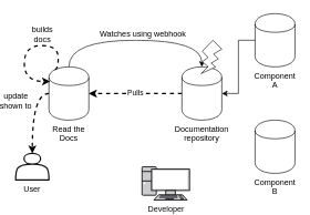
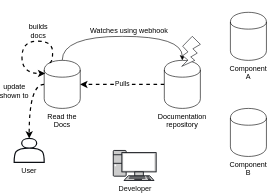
- <mxCell id="7" style="edgeStyle=orthogonalEdgeStyle;rounded=0;orthogonalLoop=1;jettySize=auto;html=1;exitX=0;exitY=0.5;exitDx=0;exitDy=0;" edge="1" parent="1" source="10" target="9"><mxGeometry relative="1" as="geometry" /></mxCell>
- <mxCell id="12" value="&lt;font color=&quot;#0D0D0D&quot;&gt;Developer&lt;/font&gt;" style="fontColor=#0066CC;verticalAlign=top;verticalLabelPosition=bottom;labelPosition=center;align=center;html=1;outlineConnect=0;fillColor=#CCCCCC;strokeColor=#0C0F14;gradientColor=none;gradientDirection=north;strokeWidth=2;shape=mxgraph.networks.pc;" vertex="1" parent="1"><mxGeometry x="210" y="250" width="71.43" height="50" as="geometry" /></mxCell>
+ <mxCell id="12" value="&lt;font color=&quot;#0D0D0D&quot;&gt;Developer&lt;/font&gt;" style="fontColor=#0066CC;verticalAlign=top;verticalLabelPosition=bottom;labelPosition=center;align=center;html=1;outlineConnect=0;fillColor=#CCCCCC;strokeColor=#0C0F14;gradientColor=none;gradientDirection=north;strokeWidth=2;shape=mxgraph.networks.pc;" vertex="1" parent="1"><mxGeometry x="185" y="250" width="71.43" height="50" as="geometry" /></mxCell>
